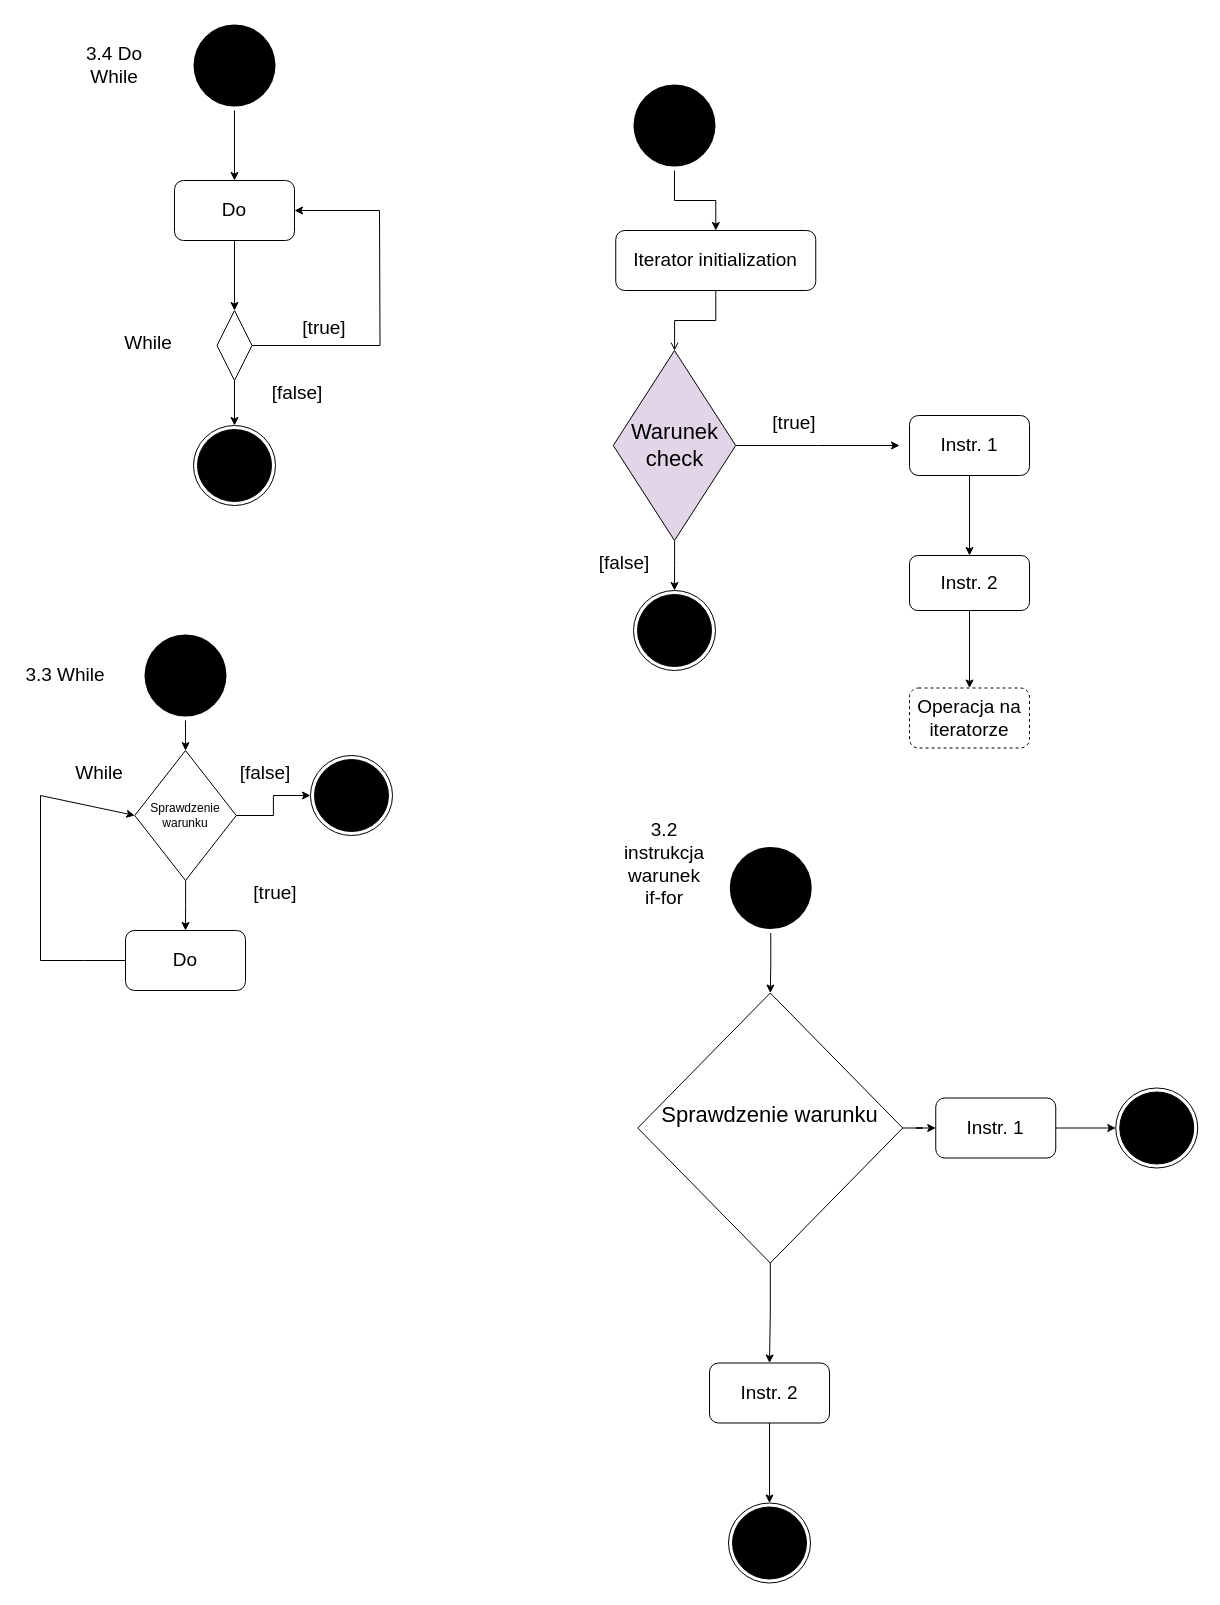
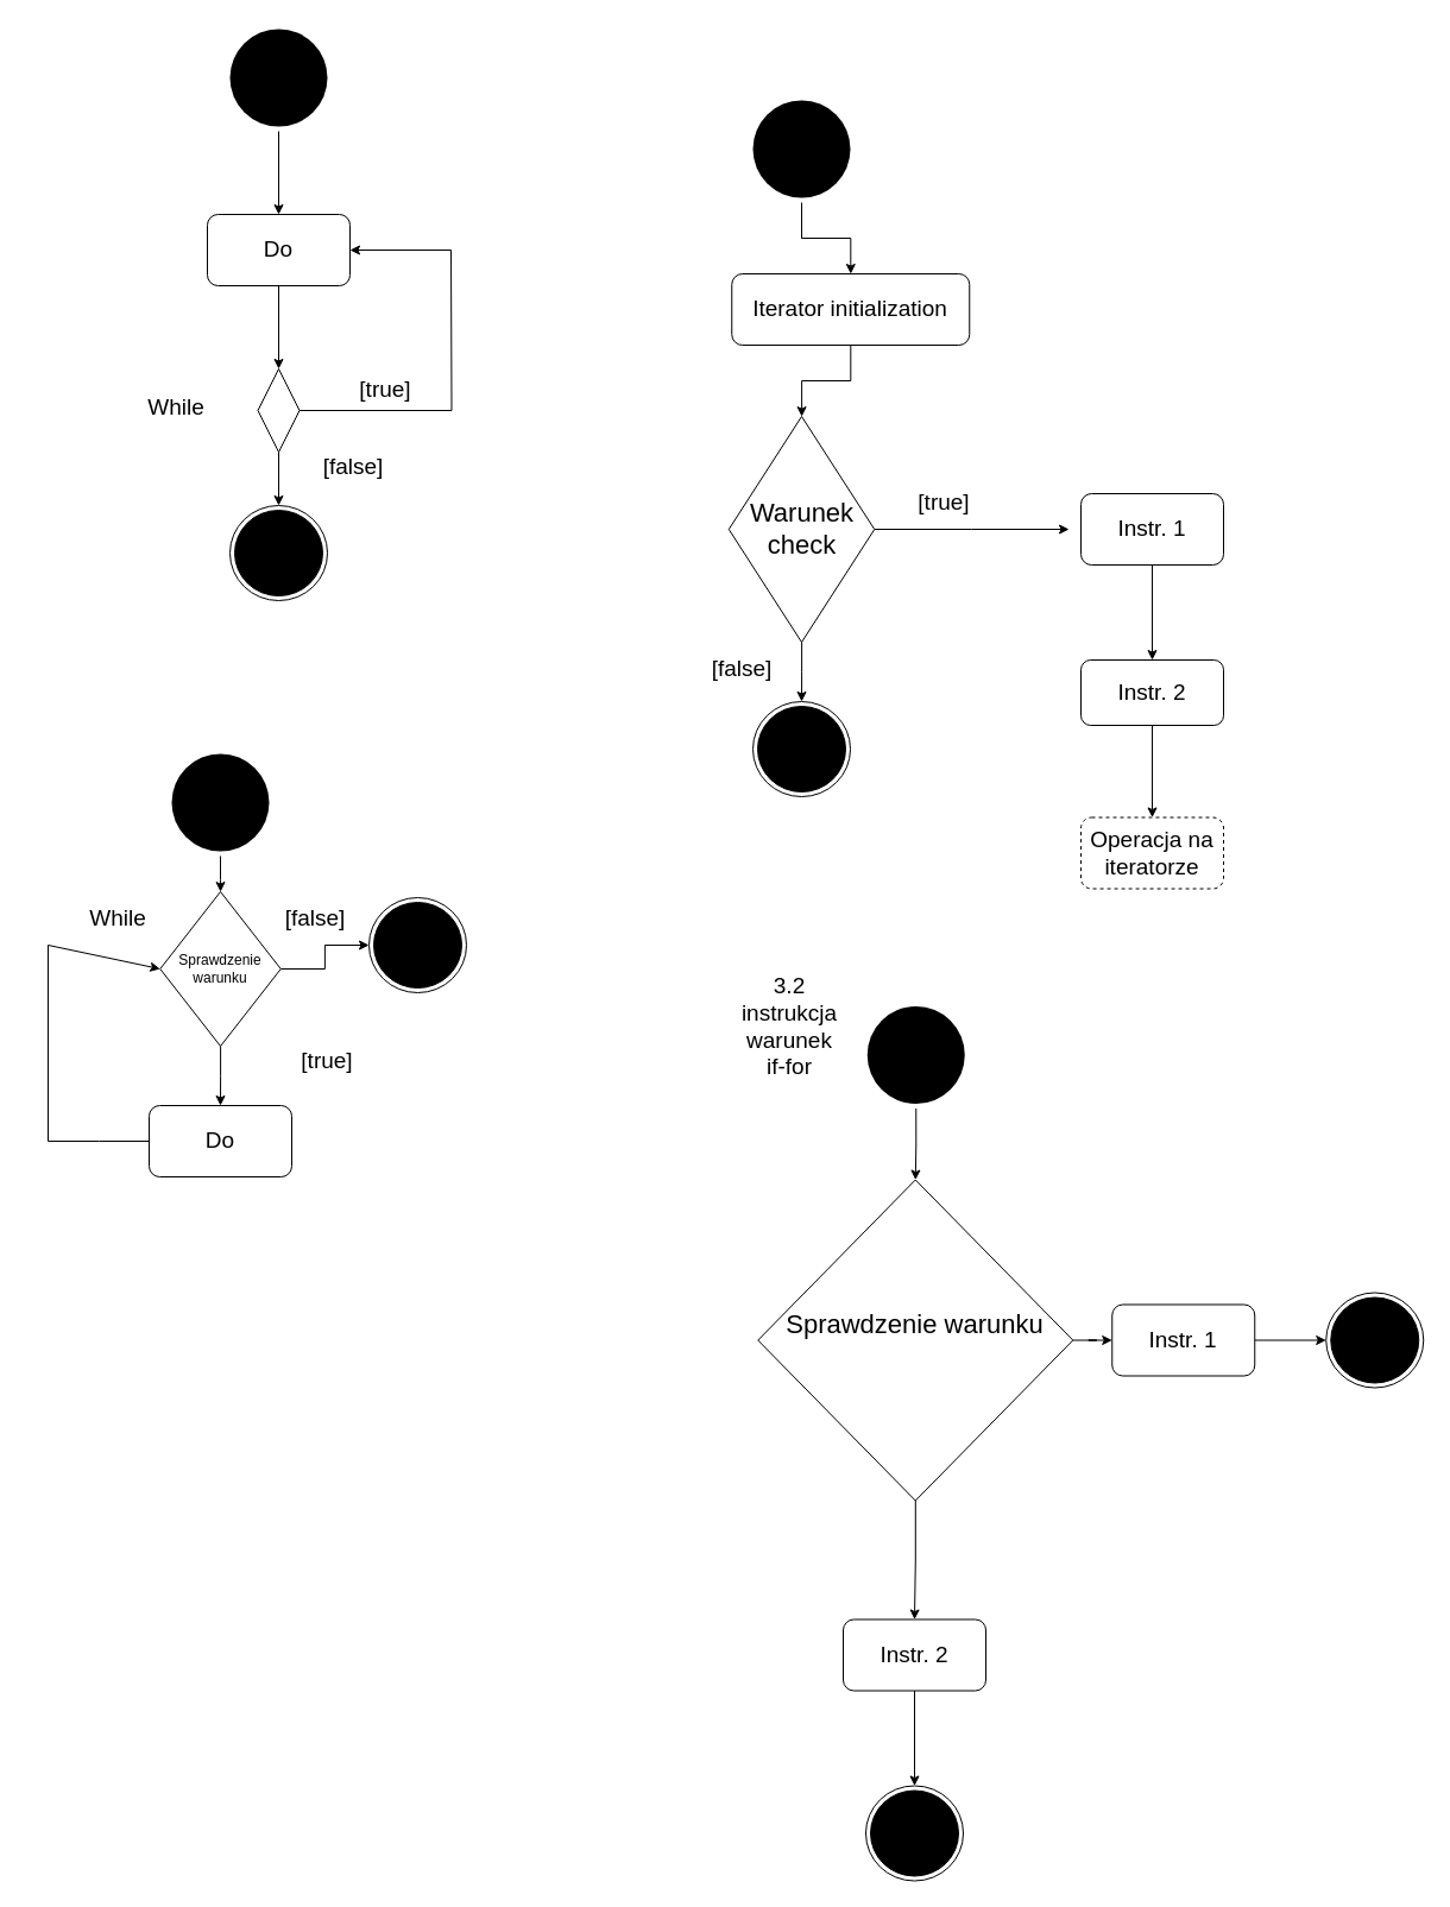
- <mxCell id="14" value="3.4 Do While" style="text;html=1;strokeColor=none;fillColor=none;align=center;verticalAlign=middle;whiteSpace=wrap;rounded=0;fontSize=19;" vertex="1" parent="1"><mxGeometry x="69" y="32.5" width="90" height="65" as="geometry" /></mxCell>
- <mxCell id="33" value="" style="edgeStyle=orthogonalEdgeStyle;rounded=0;orthogonalLoop=1;jettySize=auto;html=1;fontSize=19;startArrow=none;startFill=0;endArrow=open;endFill=1;" edge="1" parent="1" source="34" target="32"><mxGeometry relative="1" as="geometry" /></mxCell>
+ <mxCell id="33" value="" style="edgeStyle=orthogonalEdgeStyle;rounded=0;orthogonalLoop=1;jettySize=auto;html=1;fontSize=19;startArrow=none;startFill=0;endArrow=classic;endFill=1;" edge="1" parent="1" source="34" target="32"><mxGeometry relative="1" as="geometry" /></mxCell>
- <mxCell id="32" value="&lt;font style=&quot;font-size: 22px&quot;&gt;Warunek check&lt;/font&gt;" style="rhombus;whiteSpace=wrap;html=1;fillColor=#e1d5e7;" vertex="1" parent="1"><mxGeometry x="612.75" y="350" width="122.5" height="190" as="geometry" /></mxCell>
+ <mxCell id="32" value="&lt;font style=&quot;font-size: 22px&quot;&gt;Warunek check&lt;/font&gt;" style="rhombus;whiteSpace=wrap;html=1;" vertex="1" parent="1"><mxGeometry x="612.75" y="350" width="122.5" height="190" as="geometry" /></mxCell>
- <mxCell id="24" value="3.3 While" style="text;html=1;strokeColor=none;fillColor=none;align=center;verticalAlign=middle;whiteSpace=wrap;rounded=0;fontSize=19;" vertex="1" parent="1"><mxGeometry x="20" y="642.5" width="90" height="65" as="geometry" /></mxCell>
